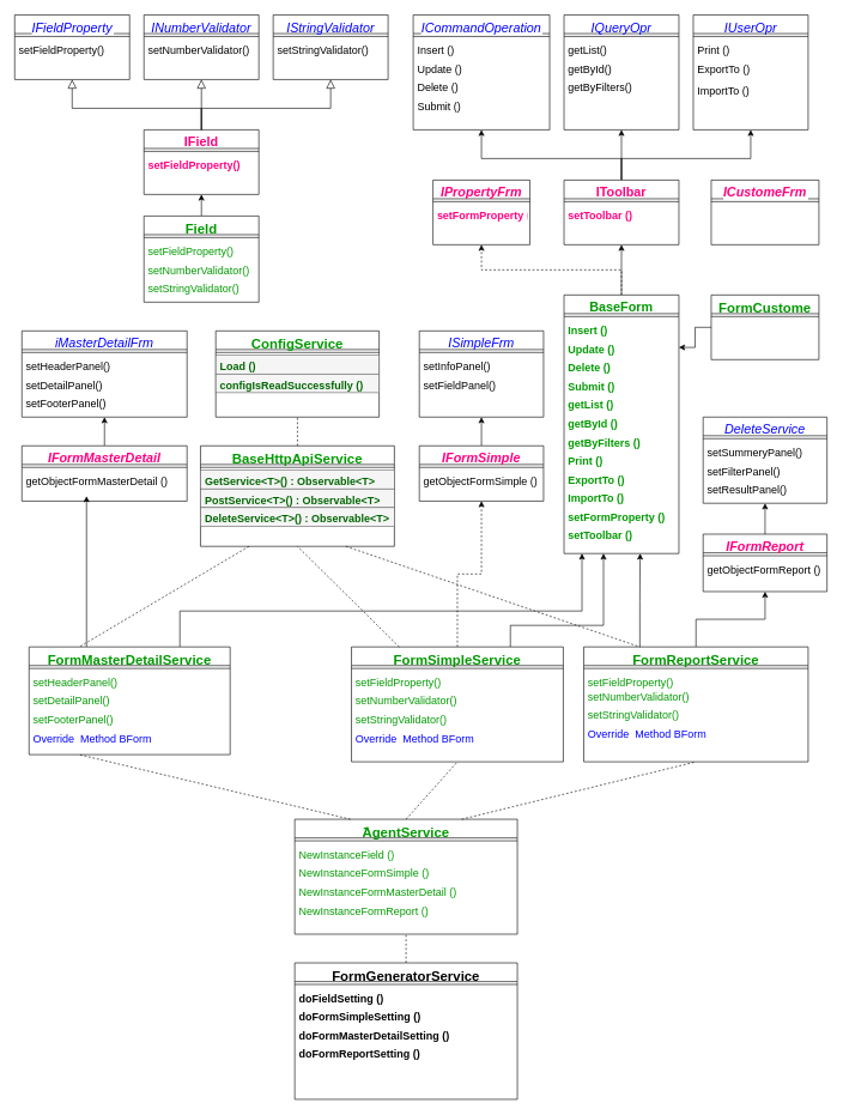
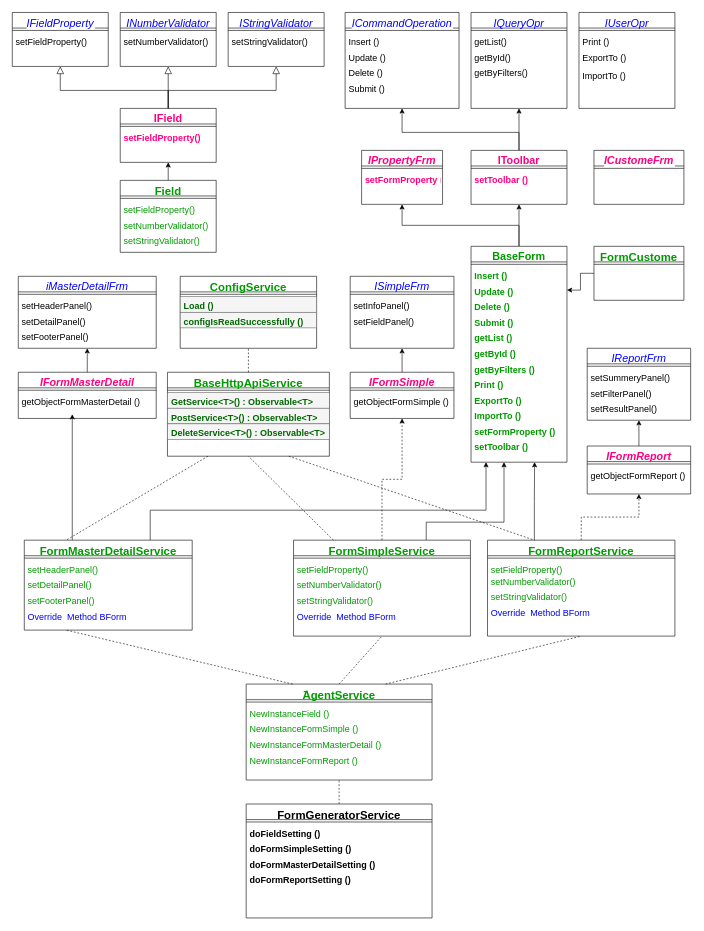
- <mxCell id="51" style="edgeStyle=orthogonalEdgeStyle;rounded=0;orthogonalLoop=1;jettySize=auto;html=1;exitX=0.5;exitY=0;exitDx=0;exitDy=0;entryX=0.5;entryY=1;entryDx=0;entryDy=0;fontSize=19;fontColor=#009900;" parent="1" source="52" target="44" edge="1"><mxGeometry relative="1" as="geometry"><Array as="points"><mxPoint x="865" y="220" /><mxPoint x="1045" y="220" /></Array></mxGeometry></mxCell>
- <mxCell id="18" style="edgeStyle=orthogonalEdgeStyle;rounded=0;orthogonalLoop=1;jettySize=auto;html=1;exitX=0.5;exitY=0;exitDx=0;exitDy=0;entryX=0.5;entryY=1;entryDx=0;entryDy=0;fontSize=19;fontColor=#009900;dashed=1;" parent="1" source="19" target="55" edge="1"><mxGeometry relative="1" as="geometry" /></mxCell>
+ <mxCell id="18" style="edgeStyle=orthogonalEdgeStyle;rounded=0;orthogonalLoop=1;jettySize=auto;html=1;exitX=0.5;exitY=0;exitDx=0;exitDy=0;entryX=0.5;entryY=1;entryDx=0;entryDy=0;fontSize=19;fontColor=#009900;" parent="1" source="19" target="55" edge="1"><mxGeometry relative="1" as="geometry" /></mxCell>
- <mxCell id="83" value="DeleteService" style="swimlane;fontStyle=2;align=center;verticalAlign=top;childLayout=stackLayout;horizontal=1;startSize=26;horizontalStack=0;resizeParent=1;resizeLast=0;collapsible=1;marginBottom=0;rounded=0;shadow=0;strokeWidth=1;fontSize=18;fontColor=#0000FF;" parent="1" vertex="1"><mxGeometry x="978.75" y="580" width="172.5" height="120" as="geometry"><mxRectangle x="230" y="140" width="160" height="26" as="alternateBounds" /></mxGeometry></mxCell>
+ <mxCell id="83" value="IReportFrm" style="swimlane;fontStyle=2;align=center;verticalAlign=top;childLayout=stackLayout;horizontal=1;startSize=26;horizontalStack=0;resizeParent=1;resizeLast=0;collapsible=1;marginBottom=0;rounded=0;shadow=0;strokeWidth=1;fontSize=18;fontColor=#0000FF;" parent="1" vertex="1"><mxGeometry x="978.75" y="580" width="172.5" height="120" as="geometry"><mxRectangle x="230" y="140" width="160" height="26" as="alternateBounds" /></mxGeometry></mxCell>
- <mxCell id="108" style="edgeStyle=orthogonalEdgeStyle;rounded=0;orthogonalLoop=1;jettySize=auto;html=1;exitX=0.5;exitY=0;exitDx=0;exitDy=0;entryX=0.5;entryY=1;entryDx=0;entryDy=0;fontColor=#000000;" edge="1" parent="1" source="110" target="71"><mxGeometry relative="1" as="geometry" /></mxCell>
+ <mxCell id="108" style="edgeStyle=orthogonalEdgeStyle;rounded=0;orthogonalLoop=1;jettySize=auto;html=1;exitX=0.5;exitY=0;exitDx=0;exitDy=0;entryX=0.5;entryY=1;entryDx=0;entryDy=0;fontColor=#000000;dashed=1;" edge="1" parent="1" source="110" target="71"><mxGeometry relative="1" as="geometry" /></mxCell>
